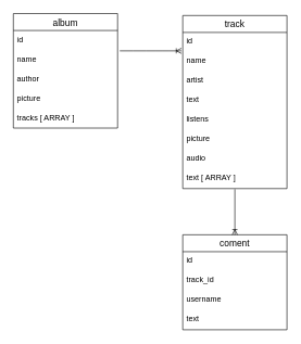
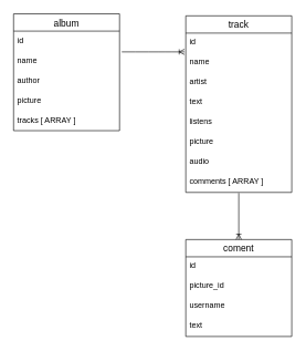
- <mxCell id="16" value="text [ ARRAY ]" style="text;strokeColor=none;fillColor=none;spacingLeft=4;spacingRight=4;overflow=hidden;rotatable=0;points=[[0,0.5],[1,0.5]];portConstraint=eastwest;fontSize=12;" parent="8" vertex="1"><mxGeometry y="236" width="160" height="30" as="geometry" /></mxCell>
+ <mxCell id="16" value="comments [ ARRAY ]" style="text;strokeColor=none;fillColor=none;spacingLeft=4;spacingRight=4;overflow=hidden;rotatable=0;points=[[0,0.5],[1,0.5]];portConstraint=eastwest;fontSize=12;" parent="8" vertex="1"><mxGeometry y="236" width="160" height="30" as="geometry" /></mxCell>
- <mxCell id="19" value="track_id&#10;" style="text;strokeColor=none;fillColor=none;spacingLeft=4;spacingRight=4;overflow=hidden;rotatable=0;points=[[0,0.5],[1,0.5]];portConstraint=eastwest;fontSize=12;" parent="17" vertex="1"><mxGeometry y="56" width="160" height="30" as="geometry" /></mxCell>
+ <mxCell id="19" value="picture_id&#10;" style="text;strokeColor=none;fillColor=none;spacingLeft=4;spacingRight=4;overflow=hidden;rotatable=0;points=[[0,0.5],[1,0.5]];portConstraint=eastwest;fontSize=12;" parent="17" vertex="1"><mxGeometry y="56" width="160" height="30" as="geometry" /></mxCell>
